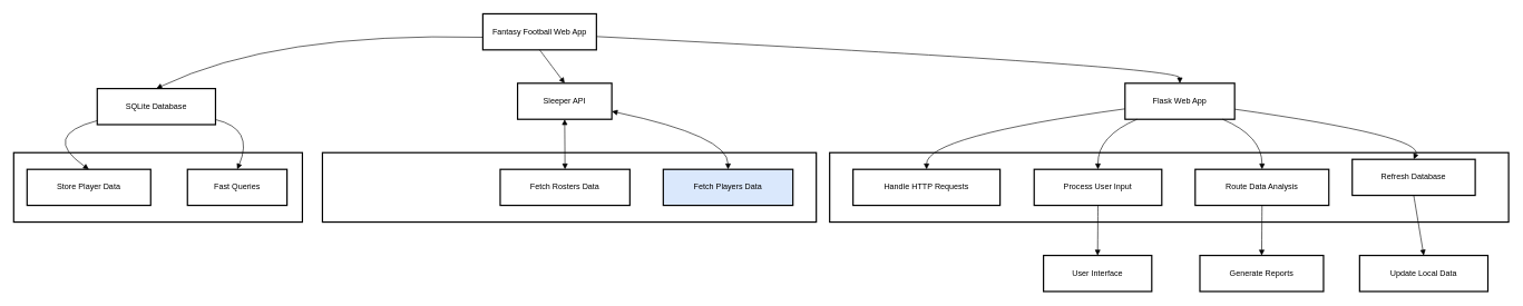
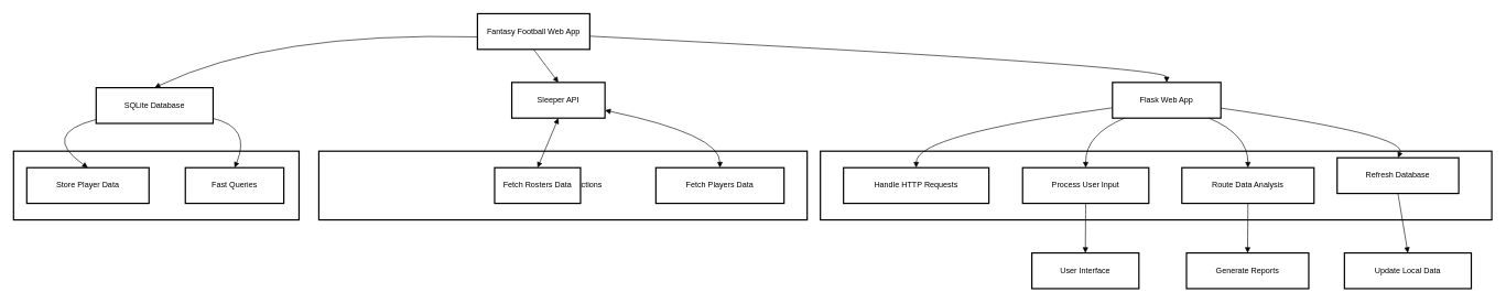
- <mxCell id="13" value="Fetch Rosters Data" style="whiteSpace=wrap;strokeWidth=2;" parent="1" vertex="1"><mxGeometry x="748" y="253" width="194" height="54" as="geometry" /></mxCell>
+ <mxCell id="13" value="Fetch Rosters Data" style="whiteSpace=wrap;strokeWidth=2;" parent="1" vertex="1"><mxGeometry x="748" y="253" width="130" height="54" as="geometry" /></mxCell>
- <mxCell id="14" value="Fetch Players Data" style="whiteSpace=wrap;strokeWidth=2;fillColor=#dae8fc;" parent="1" vertex="1"><mxGeometry x="992" y="253" width="194" height="54" as="geometry" /></mxCell>
+ <mxCell id="14" value="Fetch Players Data" style="whiteSpace=wrap;strokeWidth=2;" parent="1" vertex="1"><mxGeometry x="992" y="253" width="194" height="54" as="geometry" /></mxCell>
